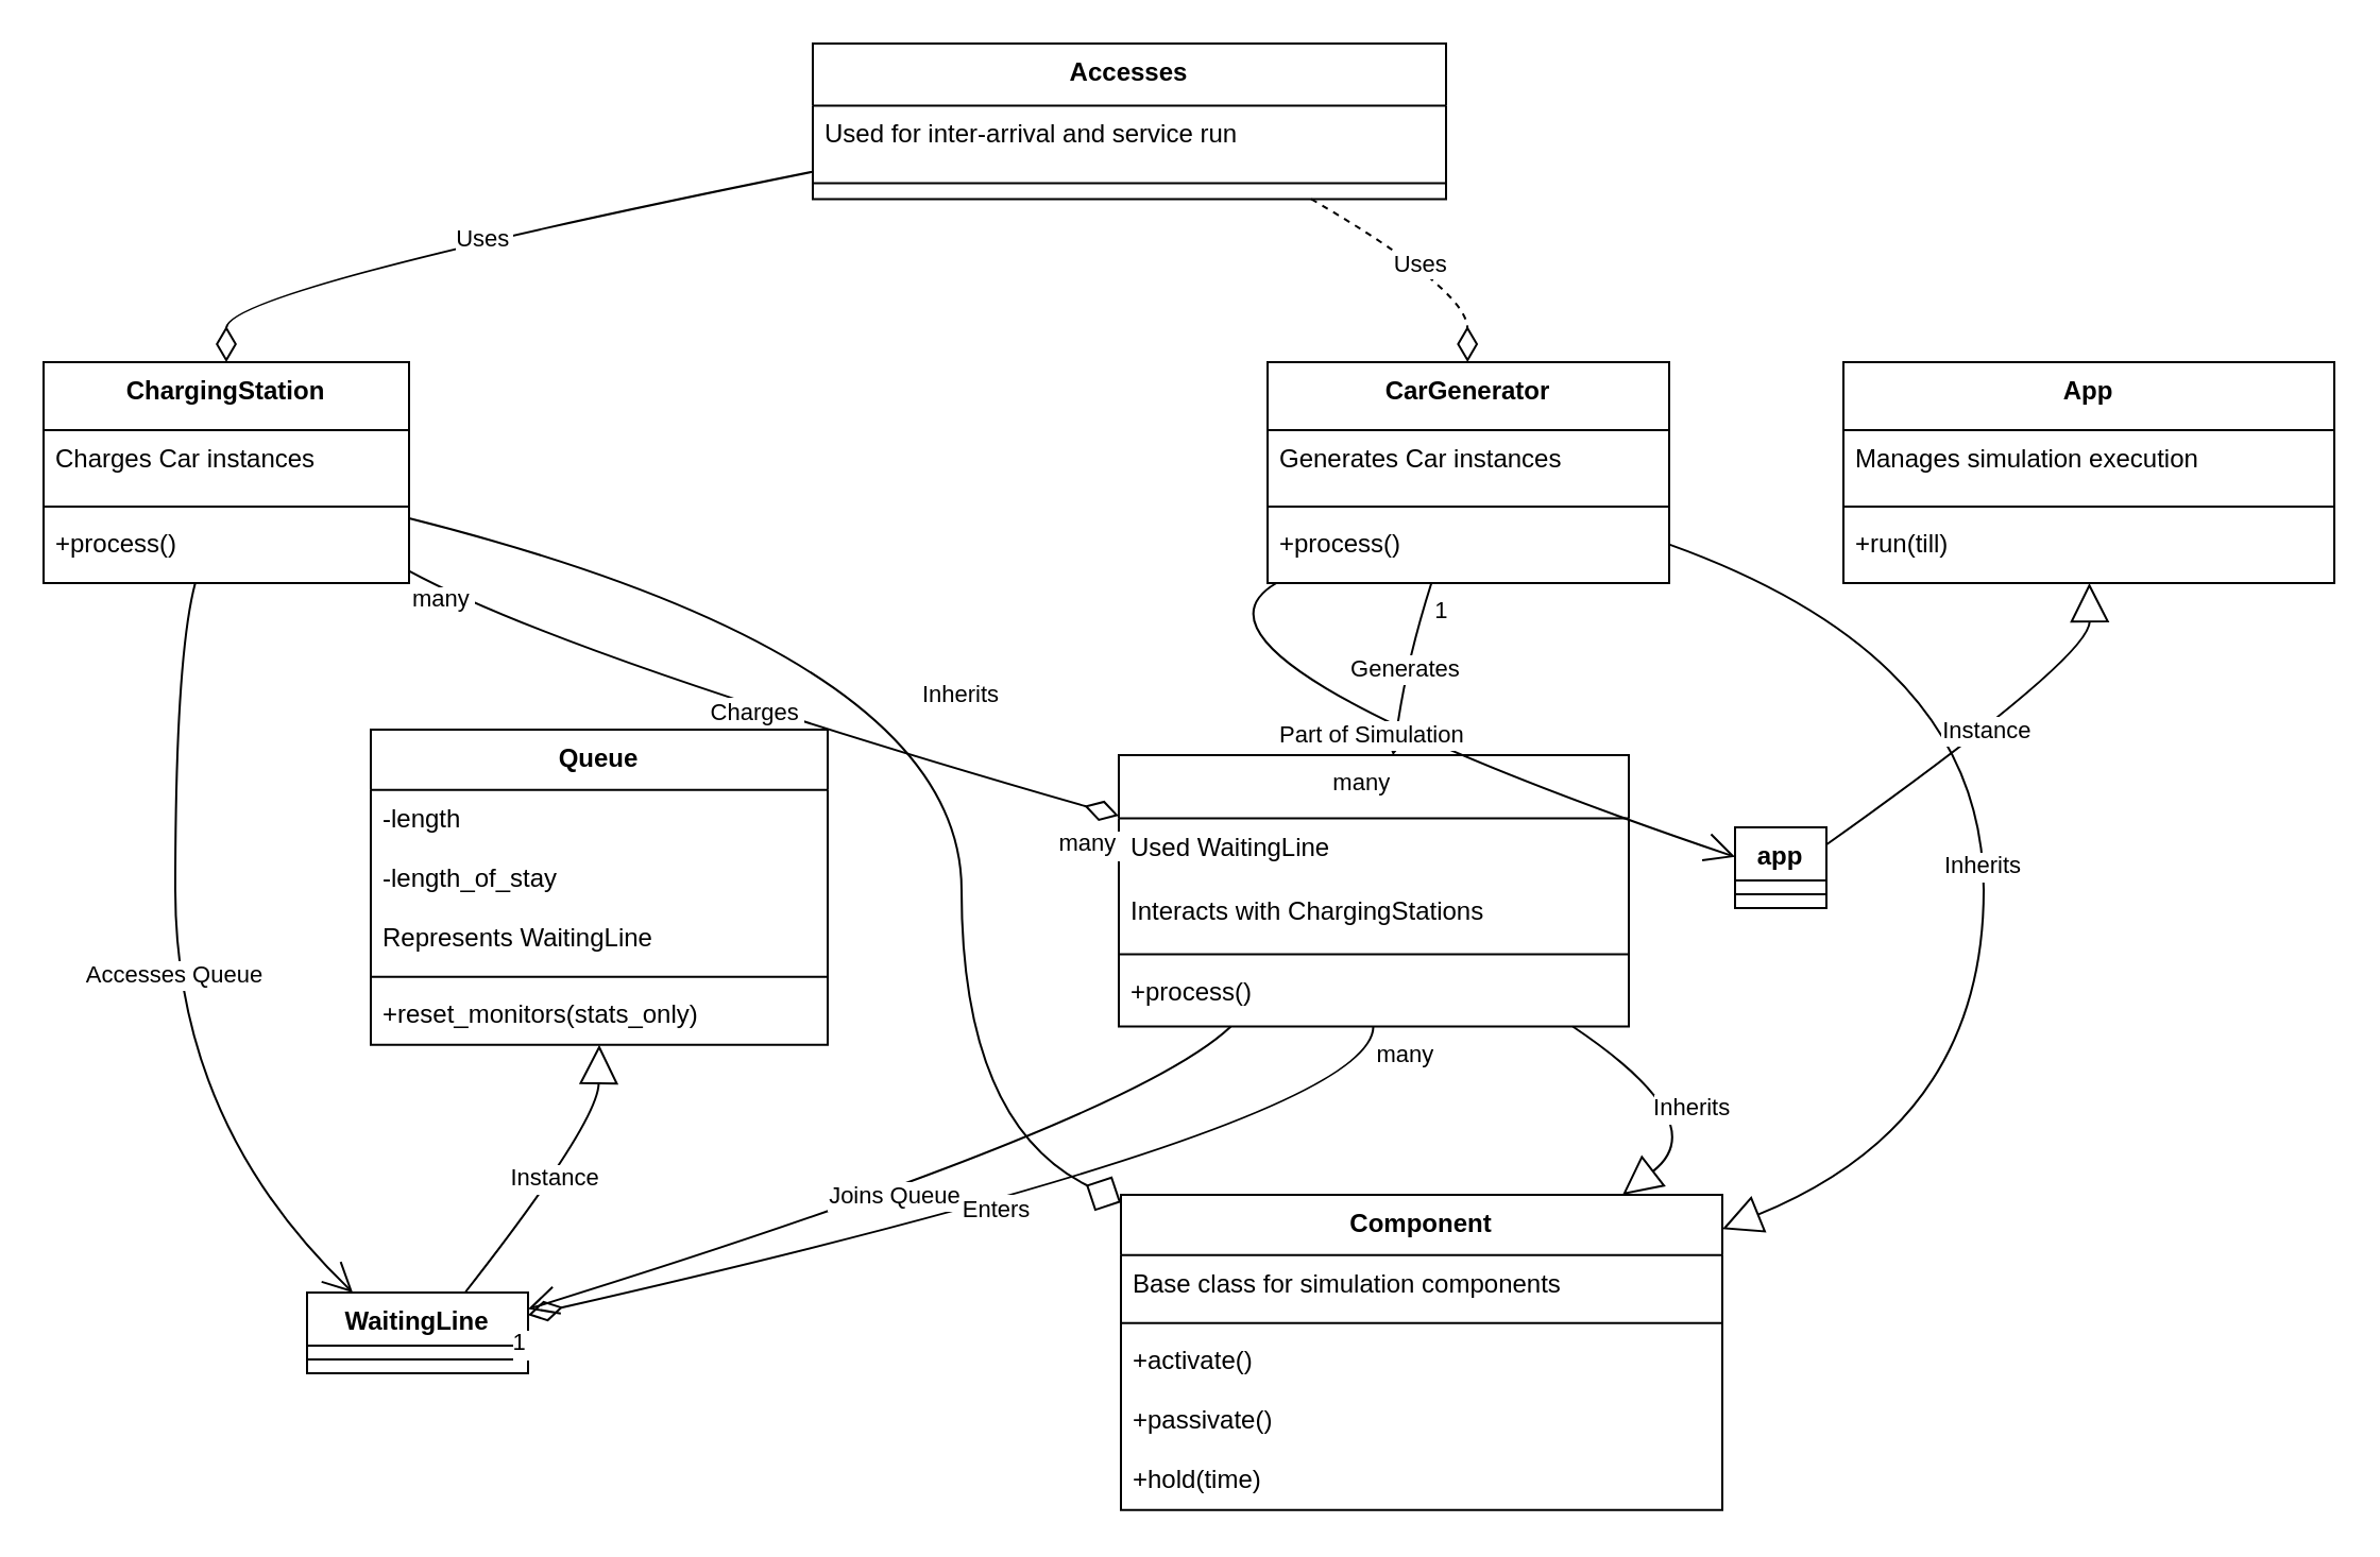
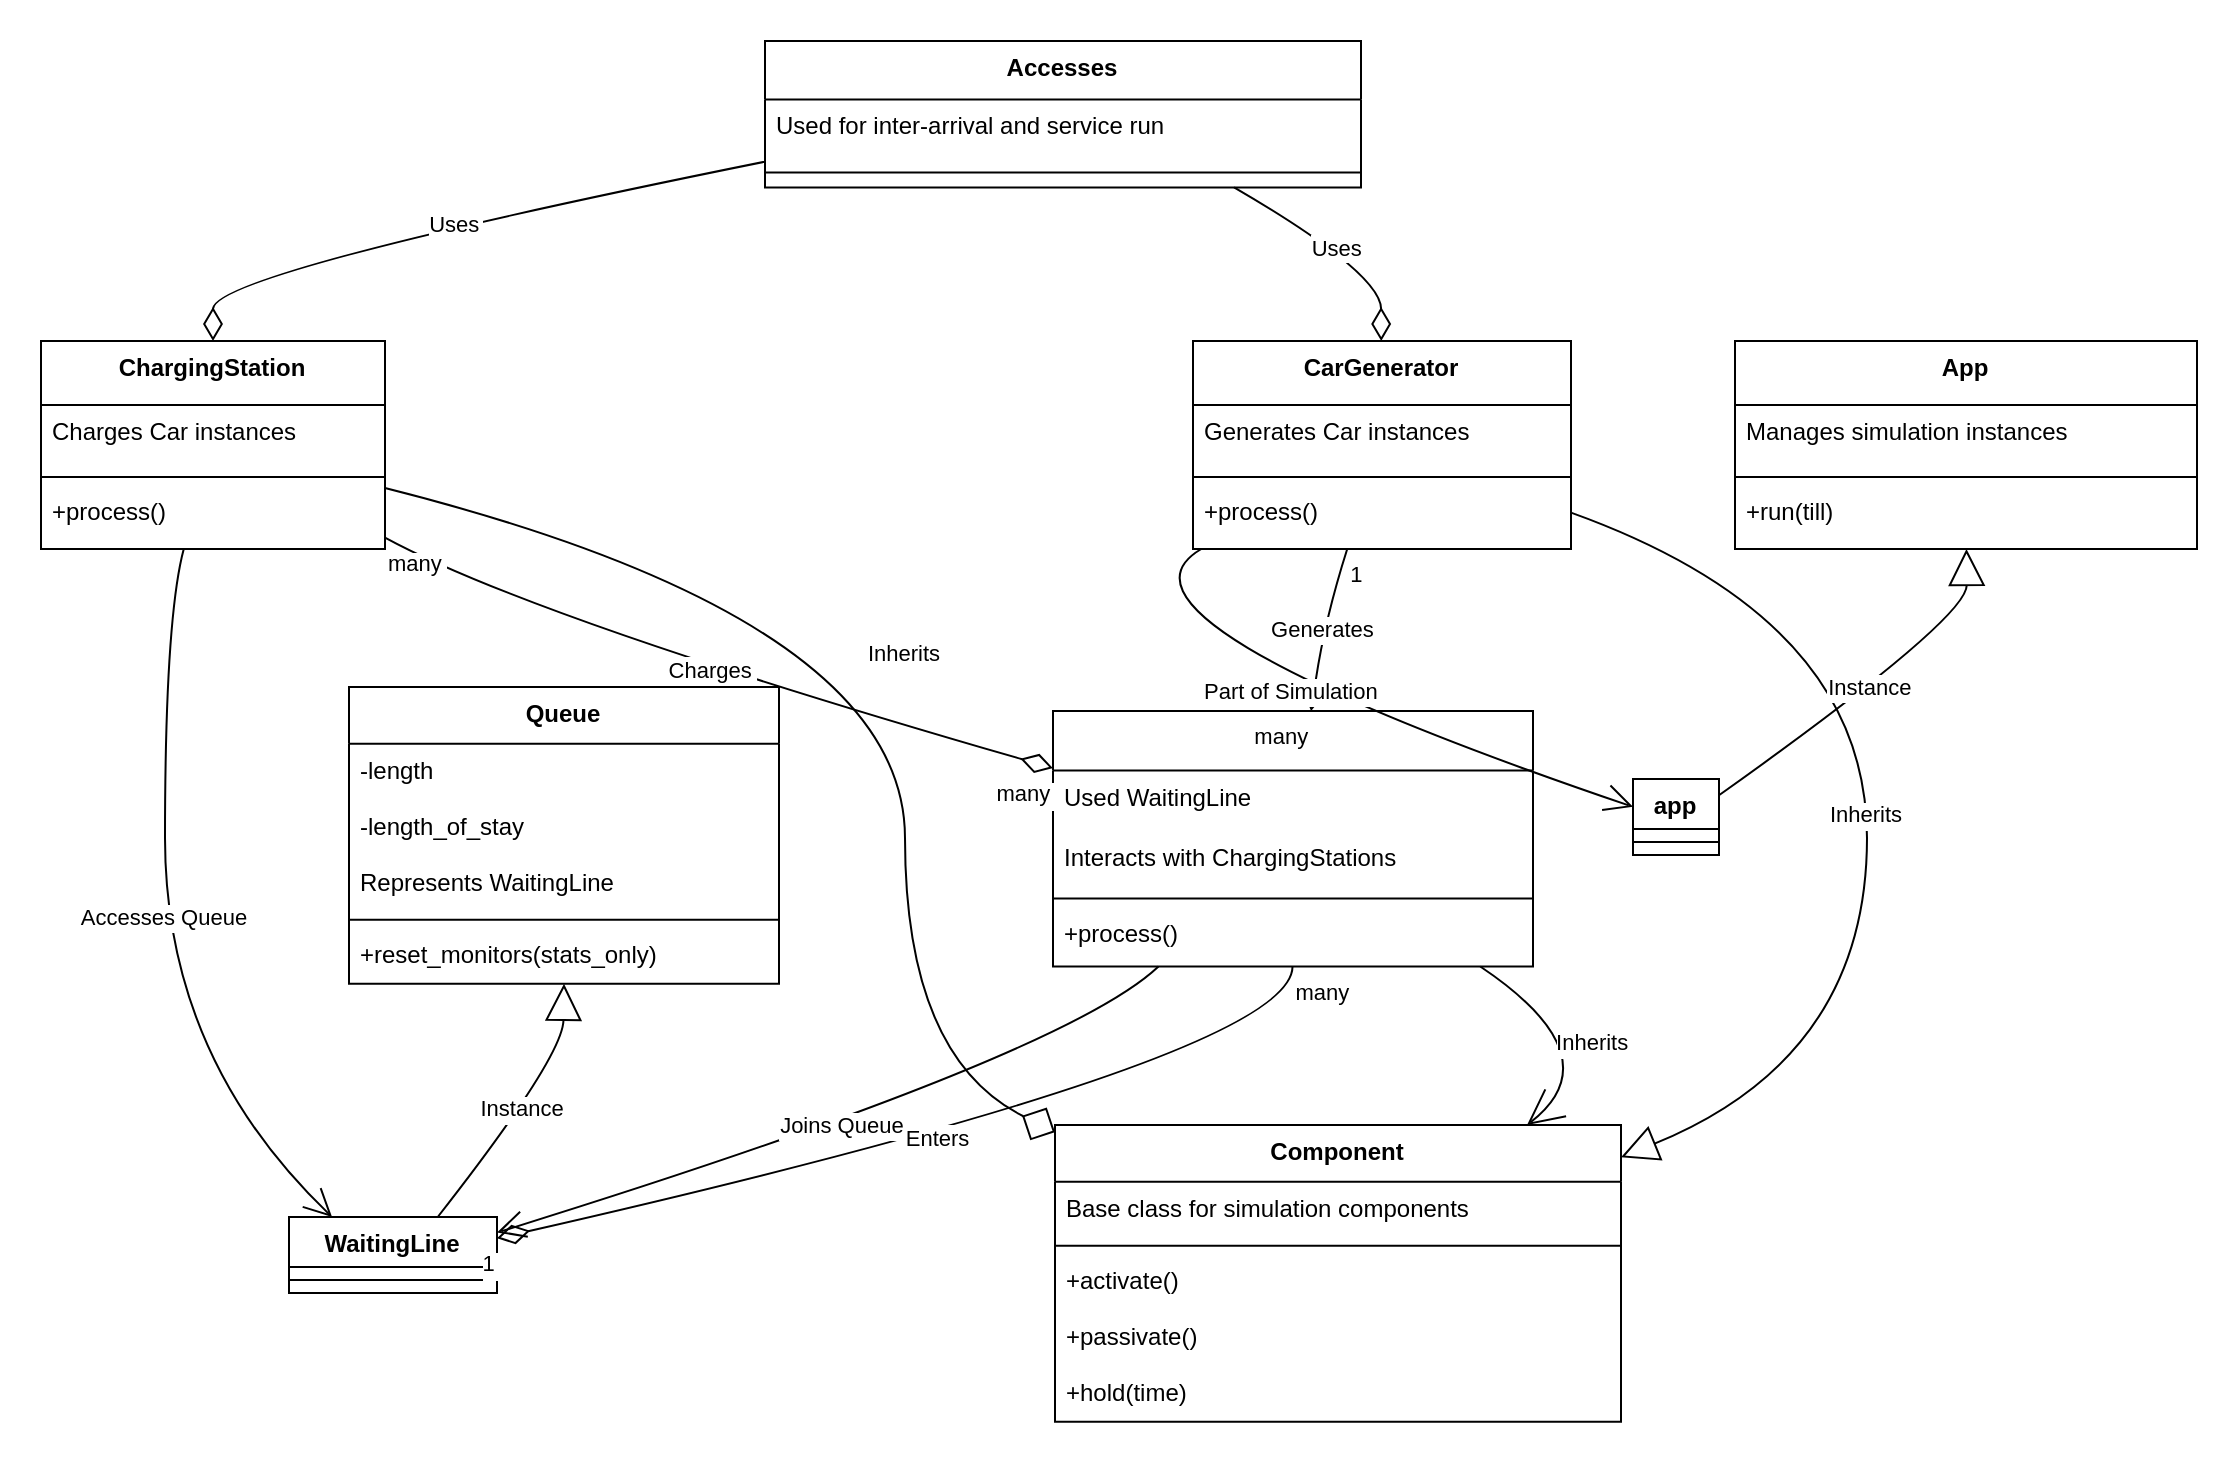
- <mxCell id="52" value="Uses" style="curved=1;startArrow=none;endArrow=diamondThin;endSize=14;endFill=0;exitX=0.787;exitY=1;entryX=0.498;entryY=0;rounded=0;dashed=1;" edge="1" parent="1" source="33" target="2"><mxGeometry relative="1" as="geometry"><Array as="points"><mxPoint x="690" y="136" /></Array></mxGeometry></mxCell>
+ <mxCell id="52" value="Uses" style="curved=1;startArrow=none;endArrow=diamondThin;endSize=14;endFill=0;exitX=0.787;exitY=1;entryX=0.498;entryY=0;rounded=0;" edge="1" parent="1" source="33" target="2"><mxGeometry relative="1" as="geometry"><Array as="points"><mxPoint x="690" y="136" /></Array></mxGeometry></mxCell>
- <mxCell id="30" value="Manages simulation execution" style="text;strokeColor=none;fillColor=none;align=left;verticalAlign=top;spacingLeft=4;spacingRight=4;overflow=hidden;rotatable=0;points=[[0,0.5],[1,0.5]];portConstraint=eastwest;" vertex="1" parent="29"><mxGeometry y="32" width="231" height="32" as="geometry" /></mxCell>
+ <mxCell id="30" value="Manages simulation instances" style="text;strokeColor=none;fillColor=none;align=left;verticalAlign=top;spacingLeft=4;spacingRight=4;overflow=hidden;rotatable=0;points=[[0,0.5],[1,0.5]];portConstraint=eastwest;" vertex="1" parent="29"><mxGeometry y="32" width="231" height="32" as="geometry" /></mxCell>
- <mxCell id="39" value="Inherits" style="curved=1;startArrow=none;endArrow=block;endSize=16;endFill=0;exitX=0.887;exitY=0.996;entryX=0.834;entryY=0;rounded=0;" edge="1" parent="1" source="6" target="15"><mxGeometry relative="1" as="geometry"><Array as="points"><mxPoint x="807" y="528" /></Array></mxGeometry></mxCell>
+ <mxCell id="39" value="Inherits" style="curved=1;startArrow=none;endArrow=open;endSize=16;endFill=0;exitX=0.887;exitY=0.996;entryX=0.834;entryY=0;rounded=0;" edge="1" parent="1" source="6" target="15"><mxGeometry relative="1" as="geometry"><Array as="points"><mxPoint x="807" y="528" /></Array></mxGeometry></mxCell>
